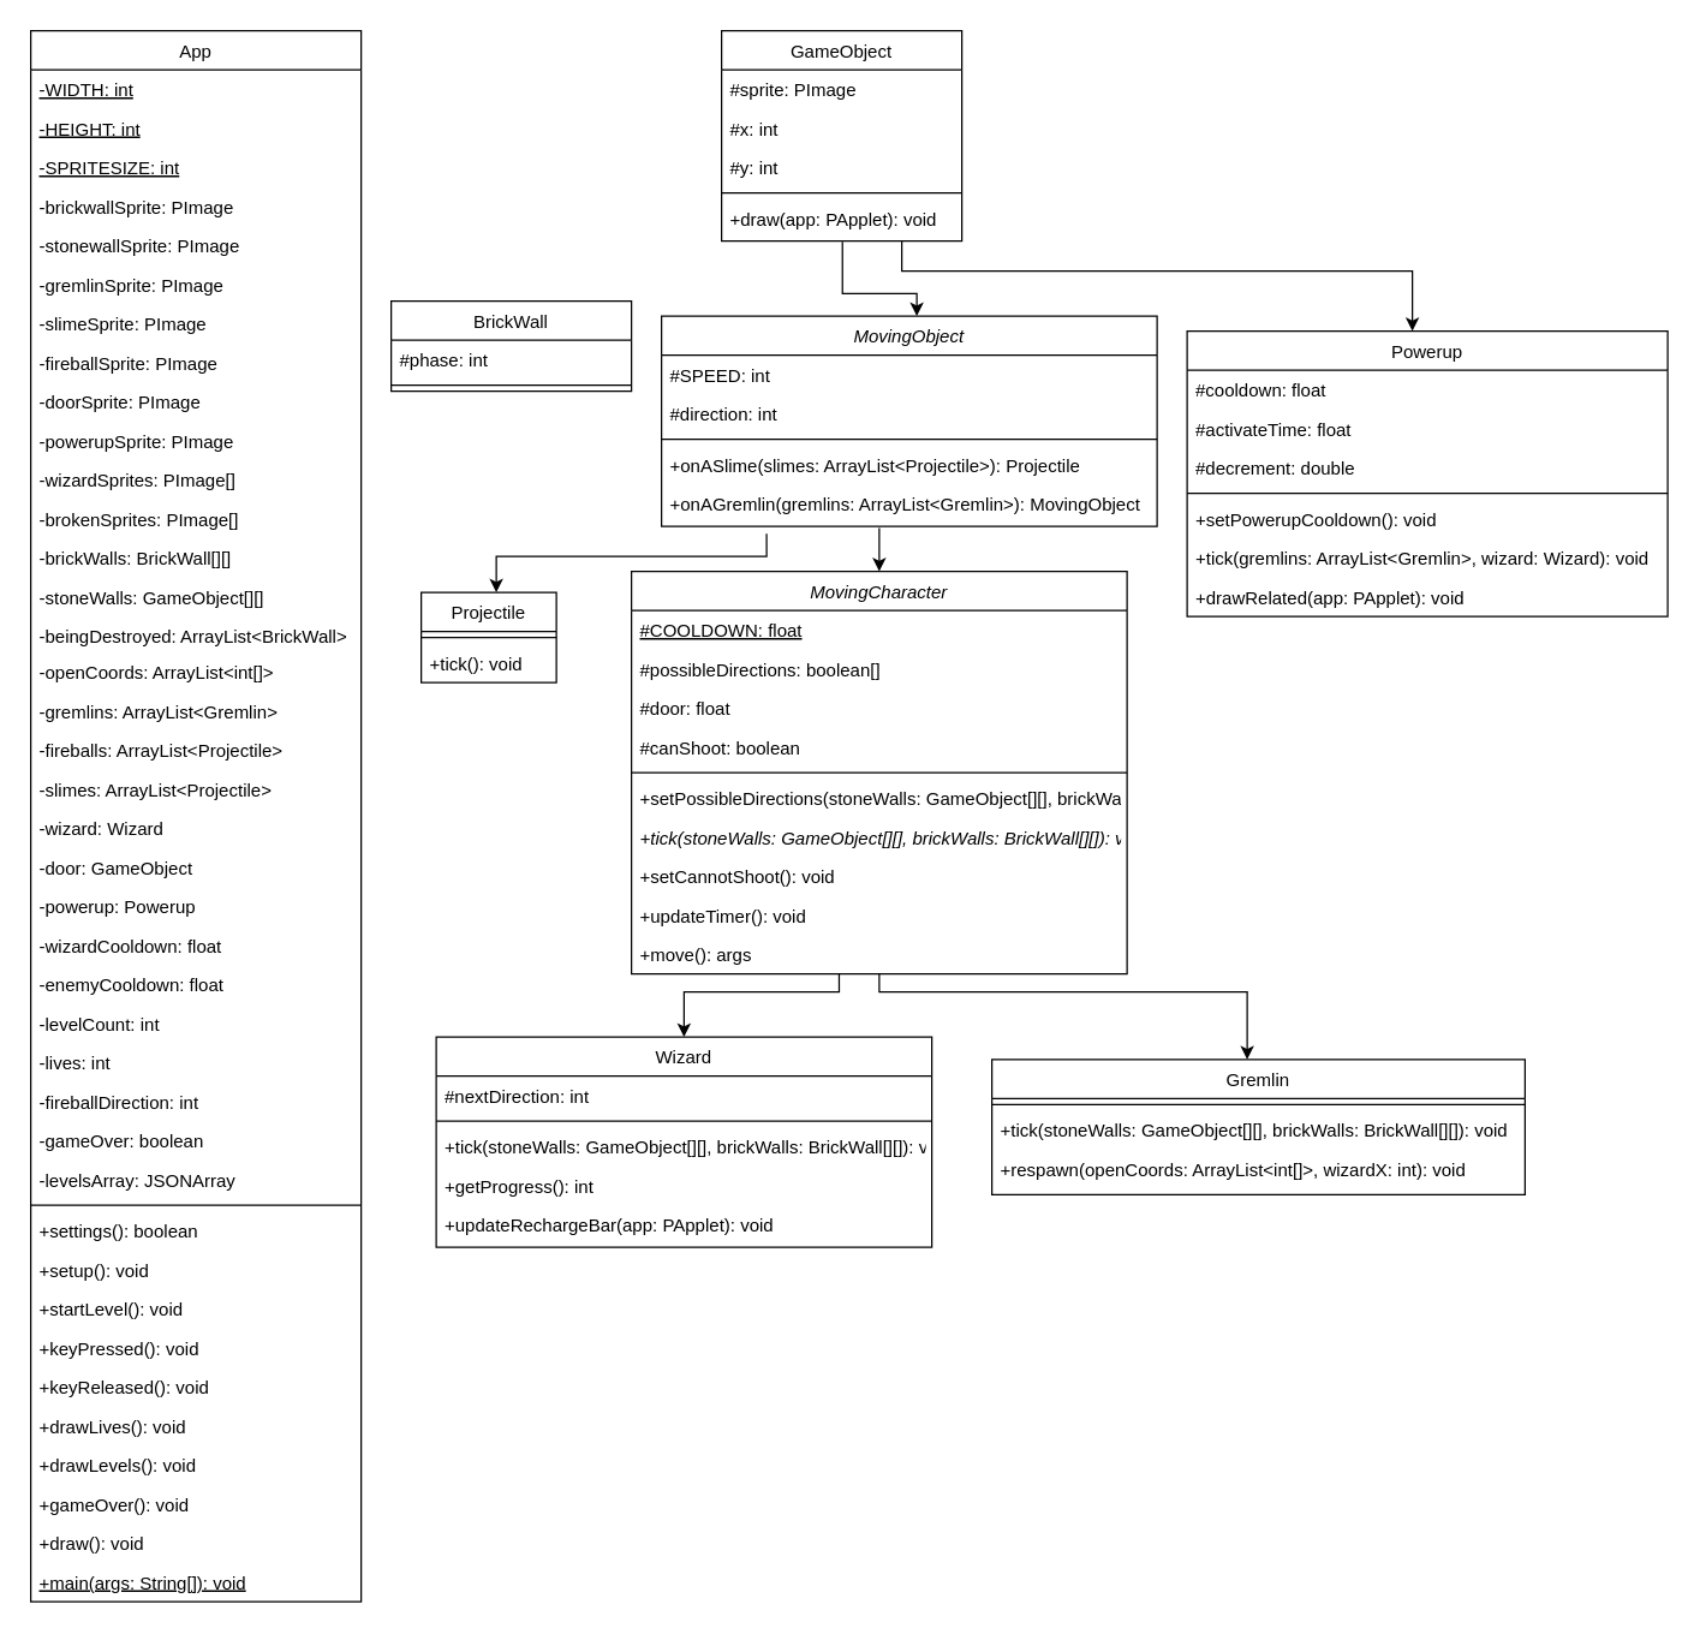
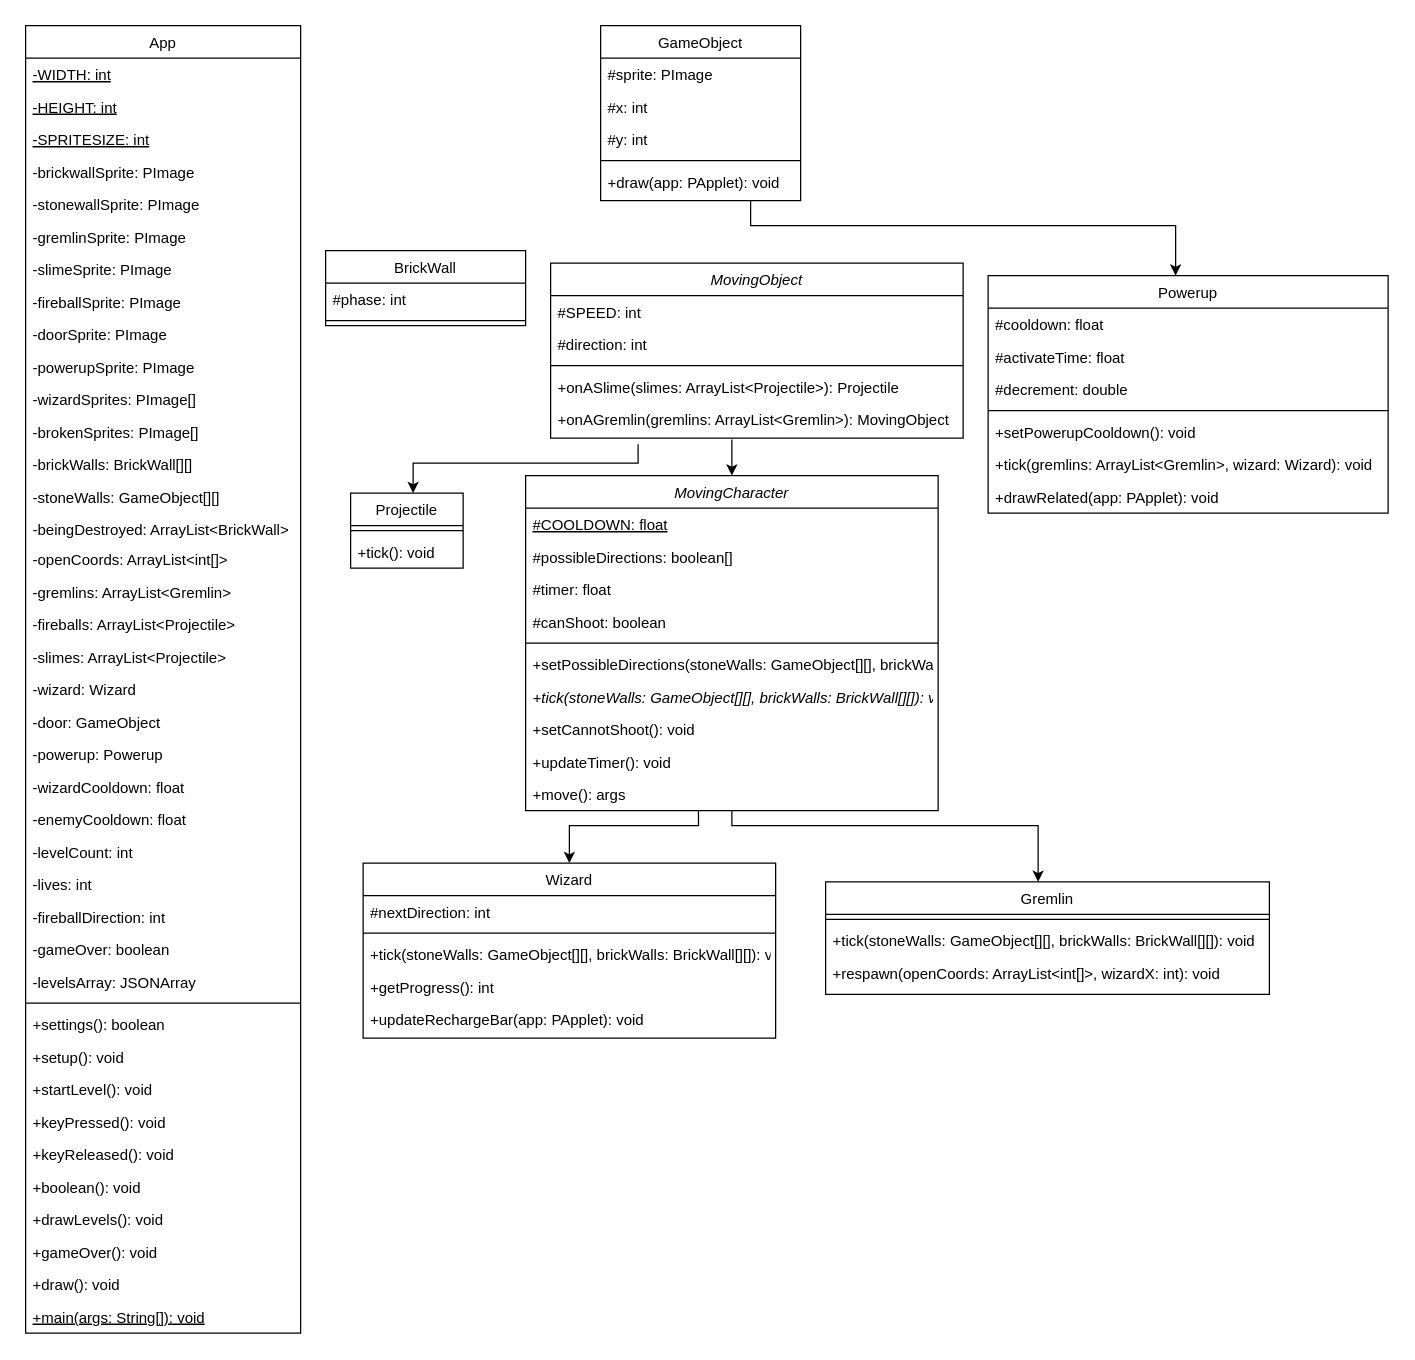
- <mxCell id="43" style="edgeStyle=orthogonalEdgeStyle;rounded=0;orthogonalLoop=1;jettySize=auto;html=1;exitX=0.503;exitY=1.093;exitDx=0;exitDy=0;exitPerimeter=0;" edge="1" parent="1" source="50" target="56"><mxGeometry relative="1" as="geometry"><Array as="points"><mxPoint x="561" y="195" /><mxPoint x="610" y="195" /></Array></mxGeometry></mxCell>
- <mxCell id="67" value="#door: float" style="text;align=left;verticalAlign=top;spacingLeft=4;spacingRight=4;overflow=hidden;rotatable=0;points=[[0,0.5],[1,0.5]];portConstraint=eastwest;rounded=0;shadow=0;html=0;" vertex="1" parent="64"><mxGeometry y="78" width="330" height="26" as="geometry" /></mxCell>
+ <mxCell id="67" value="#timer: float" style="text;align=left;verticalAlign=top;spacingLeft=4;spacingRight=4;overflow=hidden;rotatable=0;points=[[0,0.5],[1,0.5]];portConstraint=eastwest;rounded=0;shadow=0;html=0;" vertex="1" parent="64"><mxGeometry y="78" width="330" height="26" as="geometry" /></mxCell>
- <mxCell id="38" value="+drawLives(): void" style="text;align=left;verticalAlign=top;spacingLeft=4;spacingRight=4;overflow=hidden;rotatable=0;points=[[0,0.5],[1,0.5]];portConstraint=eastwest;" vertex="1" parent="2"><mxGeometry y="916" width="220" height="26" as="geometry" /></mxCell>
+ <mxCell id="38" value="+boolean(): void" style="text;align=left;verticalAlign=top;spacingLeft=4;spacingRight=4;overflow=hidden;rotatable=0;points=[[0,0.5],[1,0.5]];portConstraint=eastwest;" vertex="1" parent="2"><mxGeometry y="916" width="220" height="26" as="geometry" /></mxCell>
